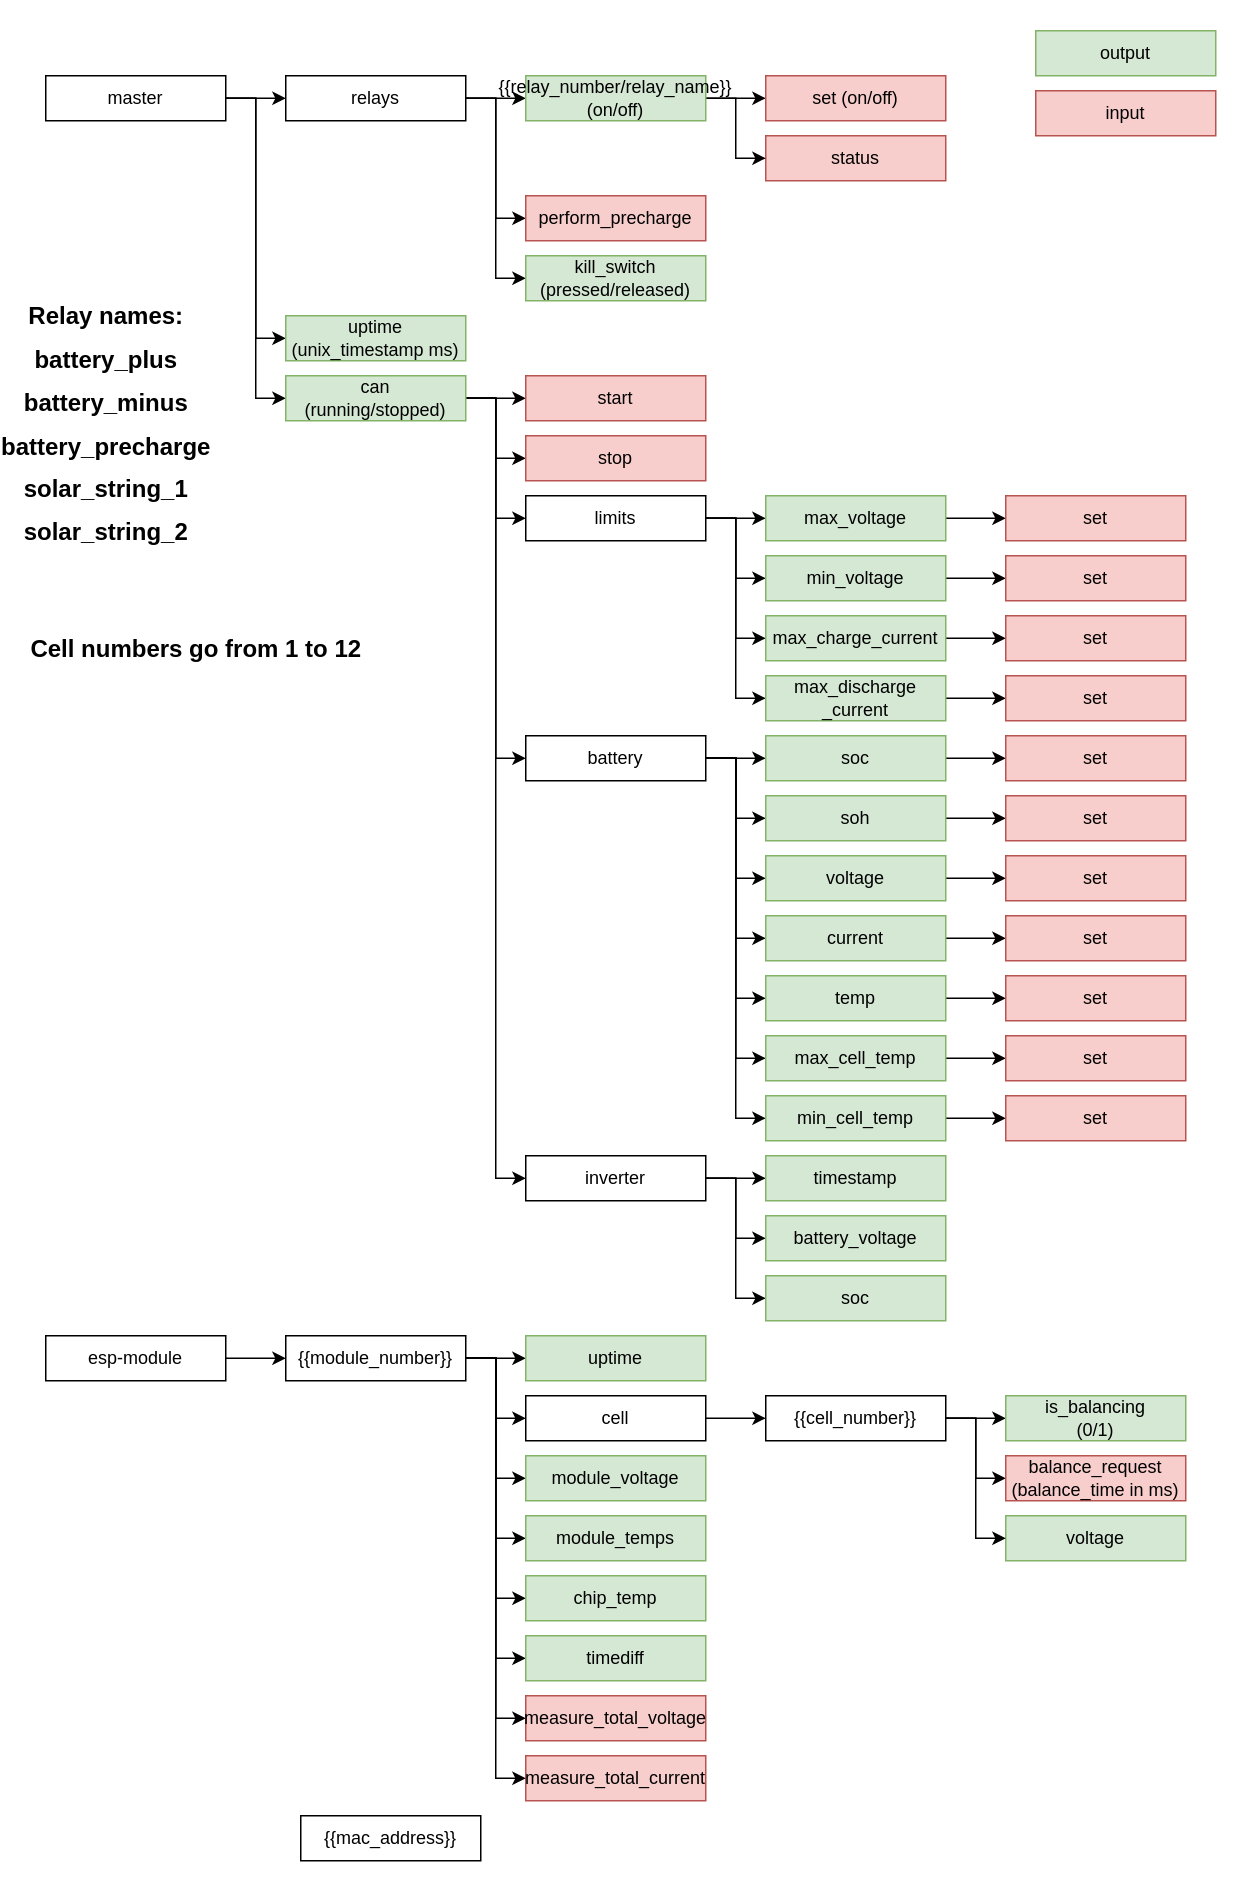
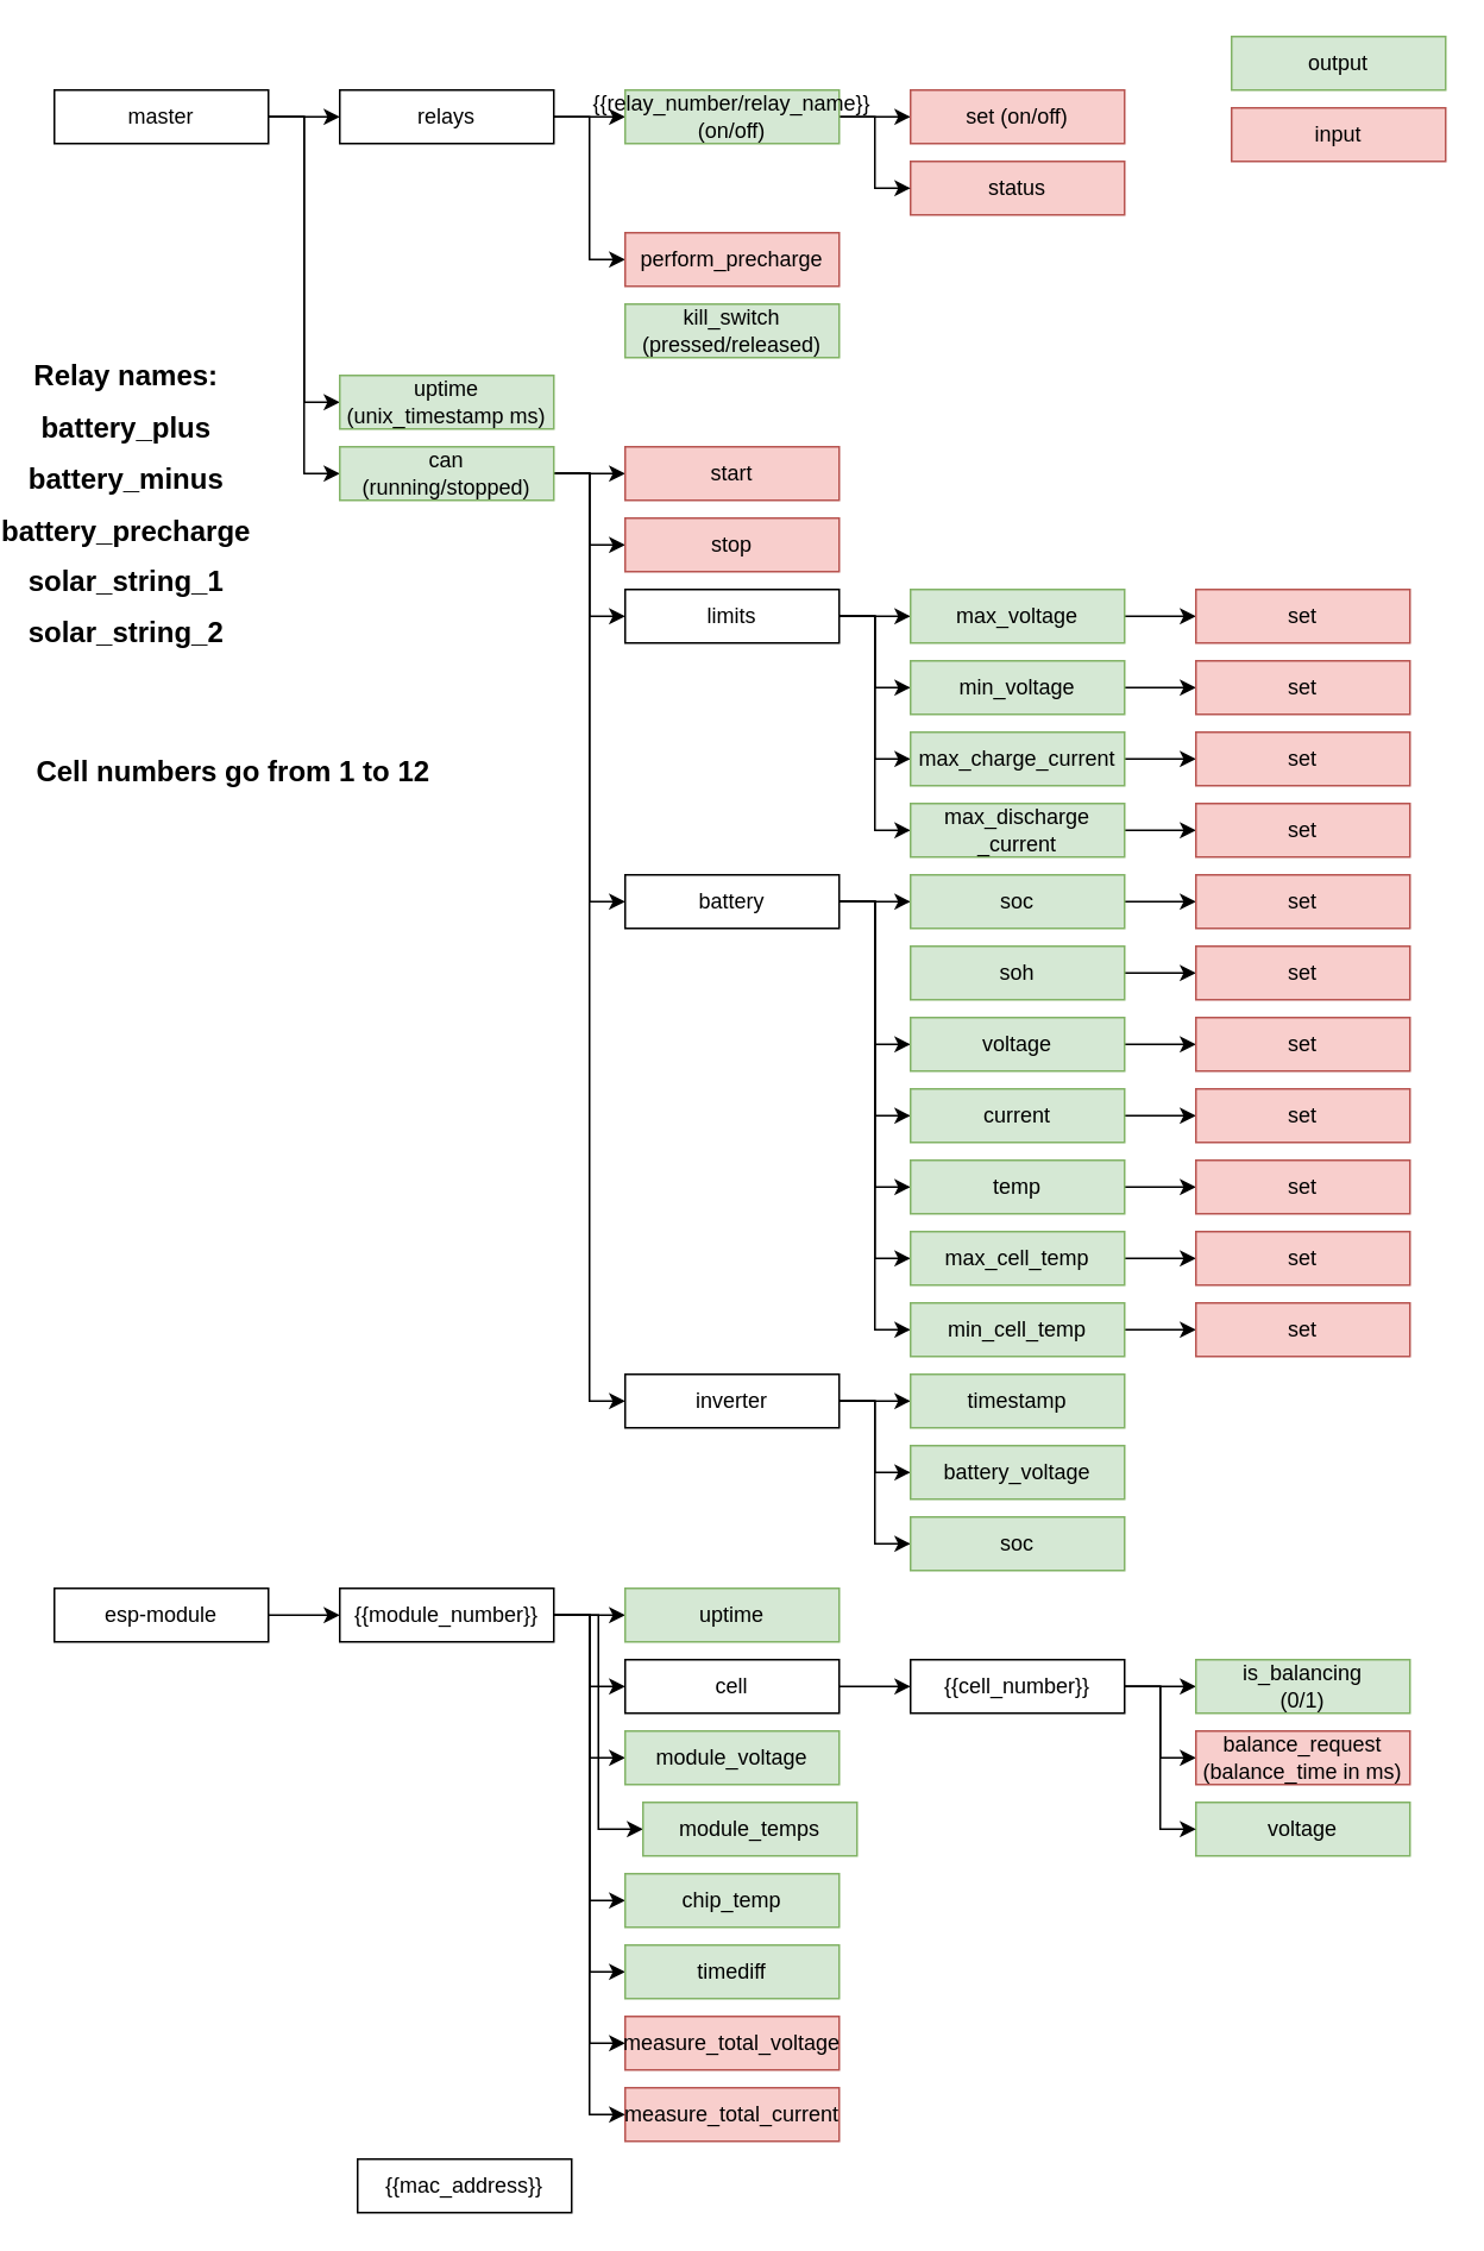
- <mxCell id="8" style="edgeStyle=orthogonalEdgeStyle;rounded=0;orthogonalLoop=1;jettySize=auto;html=1;exitX=1;exitY=0.5;exitDx=0;exitDy=0;entryX=0;entryY=0.5;entryDx=0;entryDy=0;" parent="1" source="9" target="100" edge="1"><mxGeometry relative="1" as="geometry" /></mxCell>
- <mxCell id="53" style="edgeStyle=orthogonalEdgeStyle;rounded=0;orthogonalLoop=1;jettySize=auto;html=1;exitX=1;exitY=0.5;exitDx=0;exitDy=0;entryX=0;entryY=0.5;entryDx=0;entryDy=0;" parent="1" source="59" target="63" edge="1"><mxGeometry relative="1" as="geometry" /></mxCell>
- <mxCell id="32" value="module_temps" style="rounded=0;whiteSpace=wrap;html=1;fillColor=#d5e8d4;strokeColor=#82b366;" parent="1" vertex="1"><mxGeometry x="350" y="1010" width="120" height="30" as="geometry" /></mxCell>
+ <mxCell id="32" value="module_temps" style="rounded=0;whiteSpace=wrap;html=1;fillColor=#d5e8d4;strokeColor=#82b366;" parent="1" vertex="1"><mxGeometry x="360" y="1010" width="120" height="30" as="geometry" /></mxCell>
